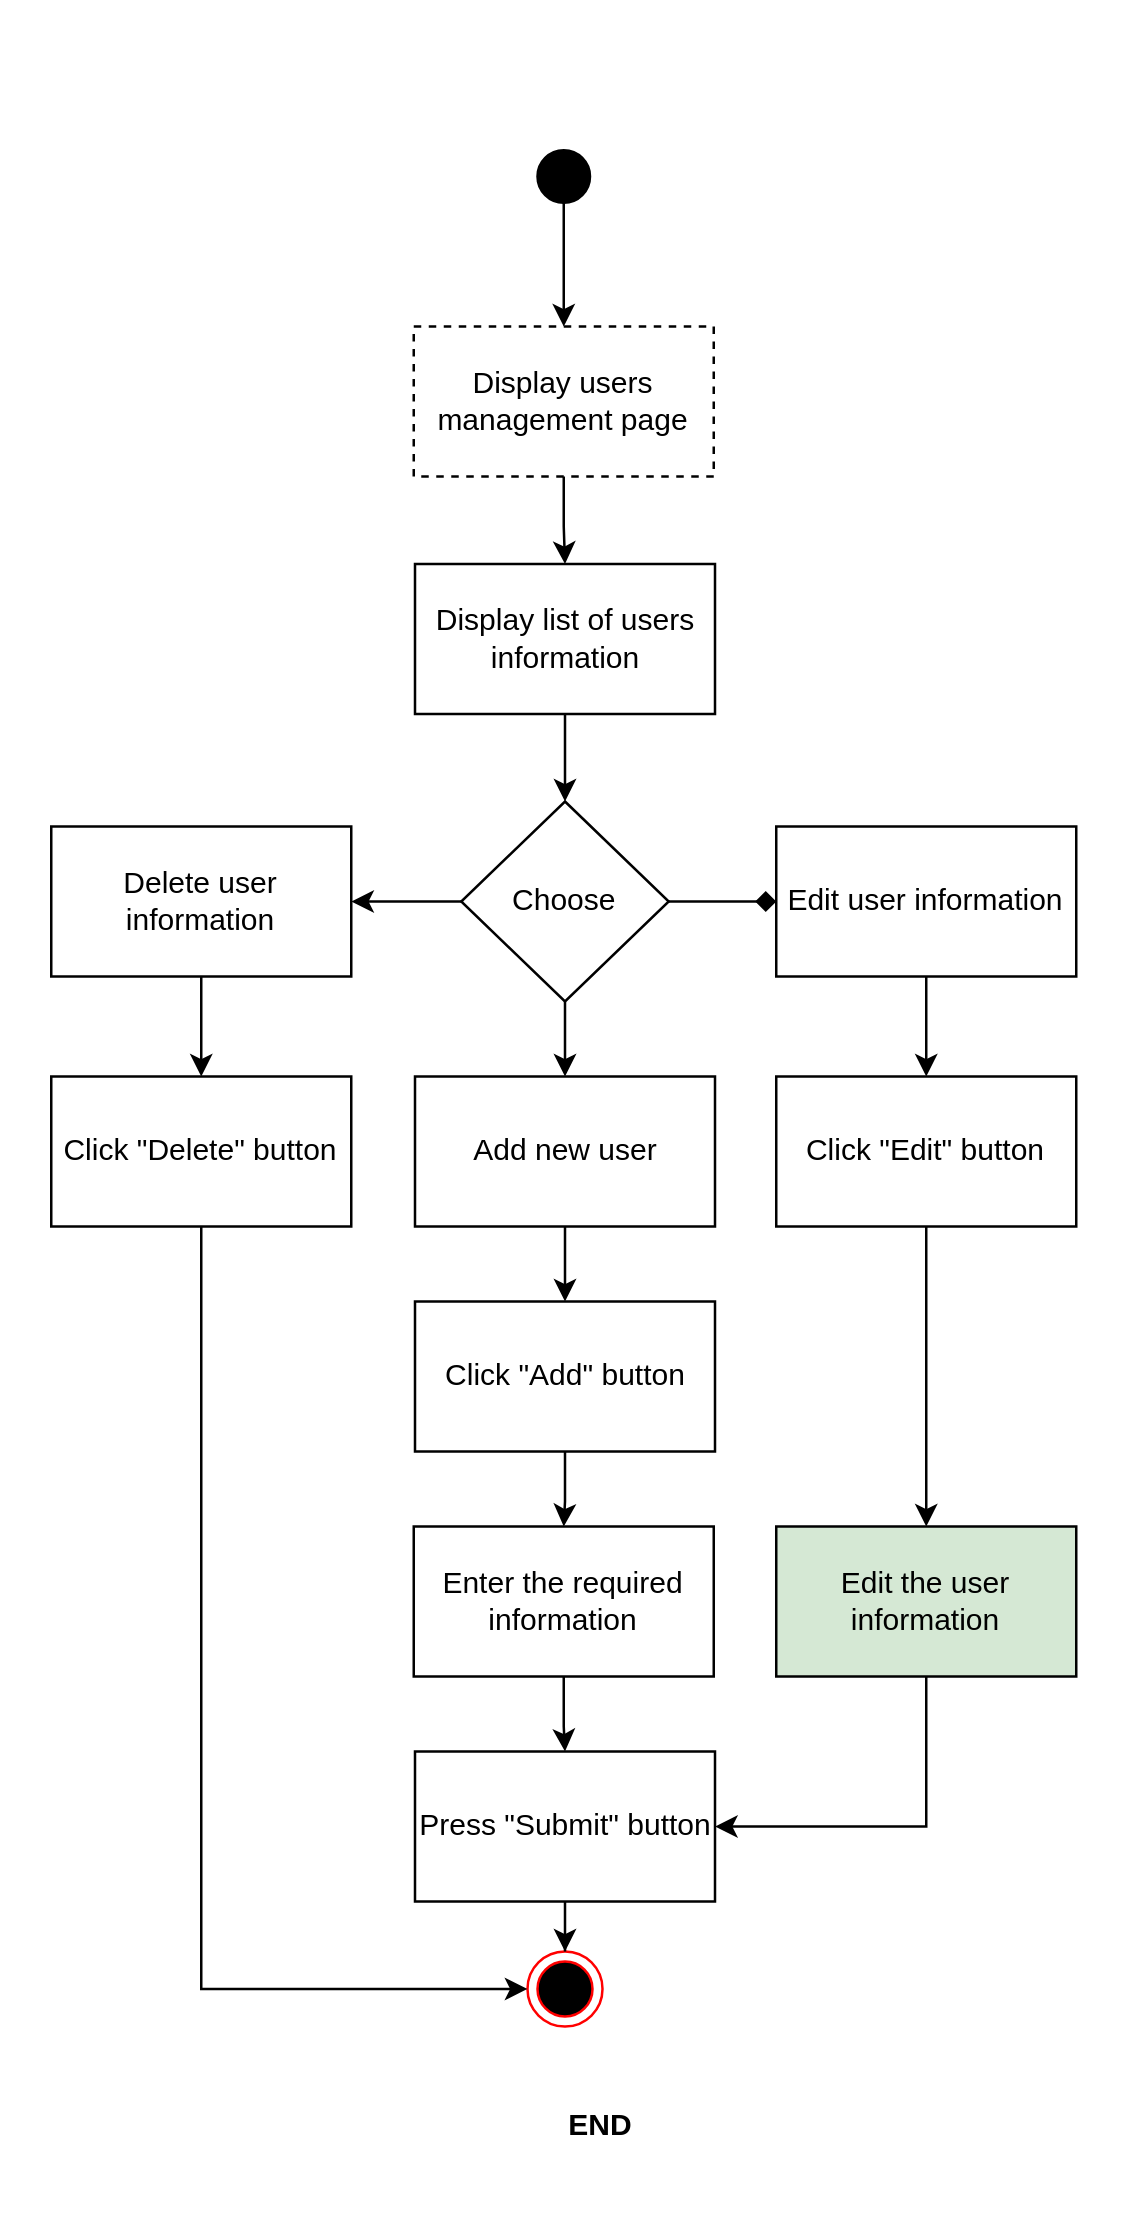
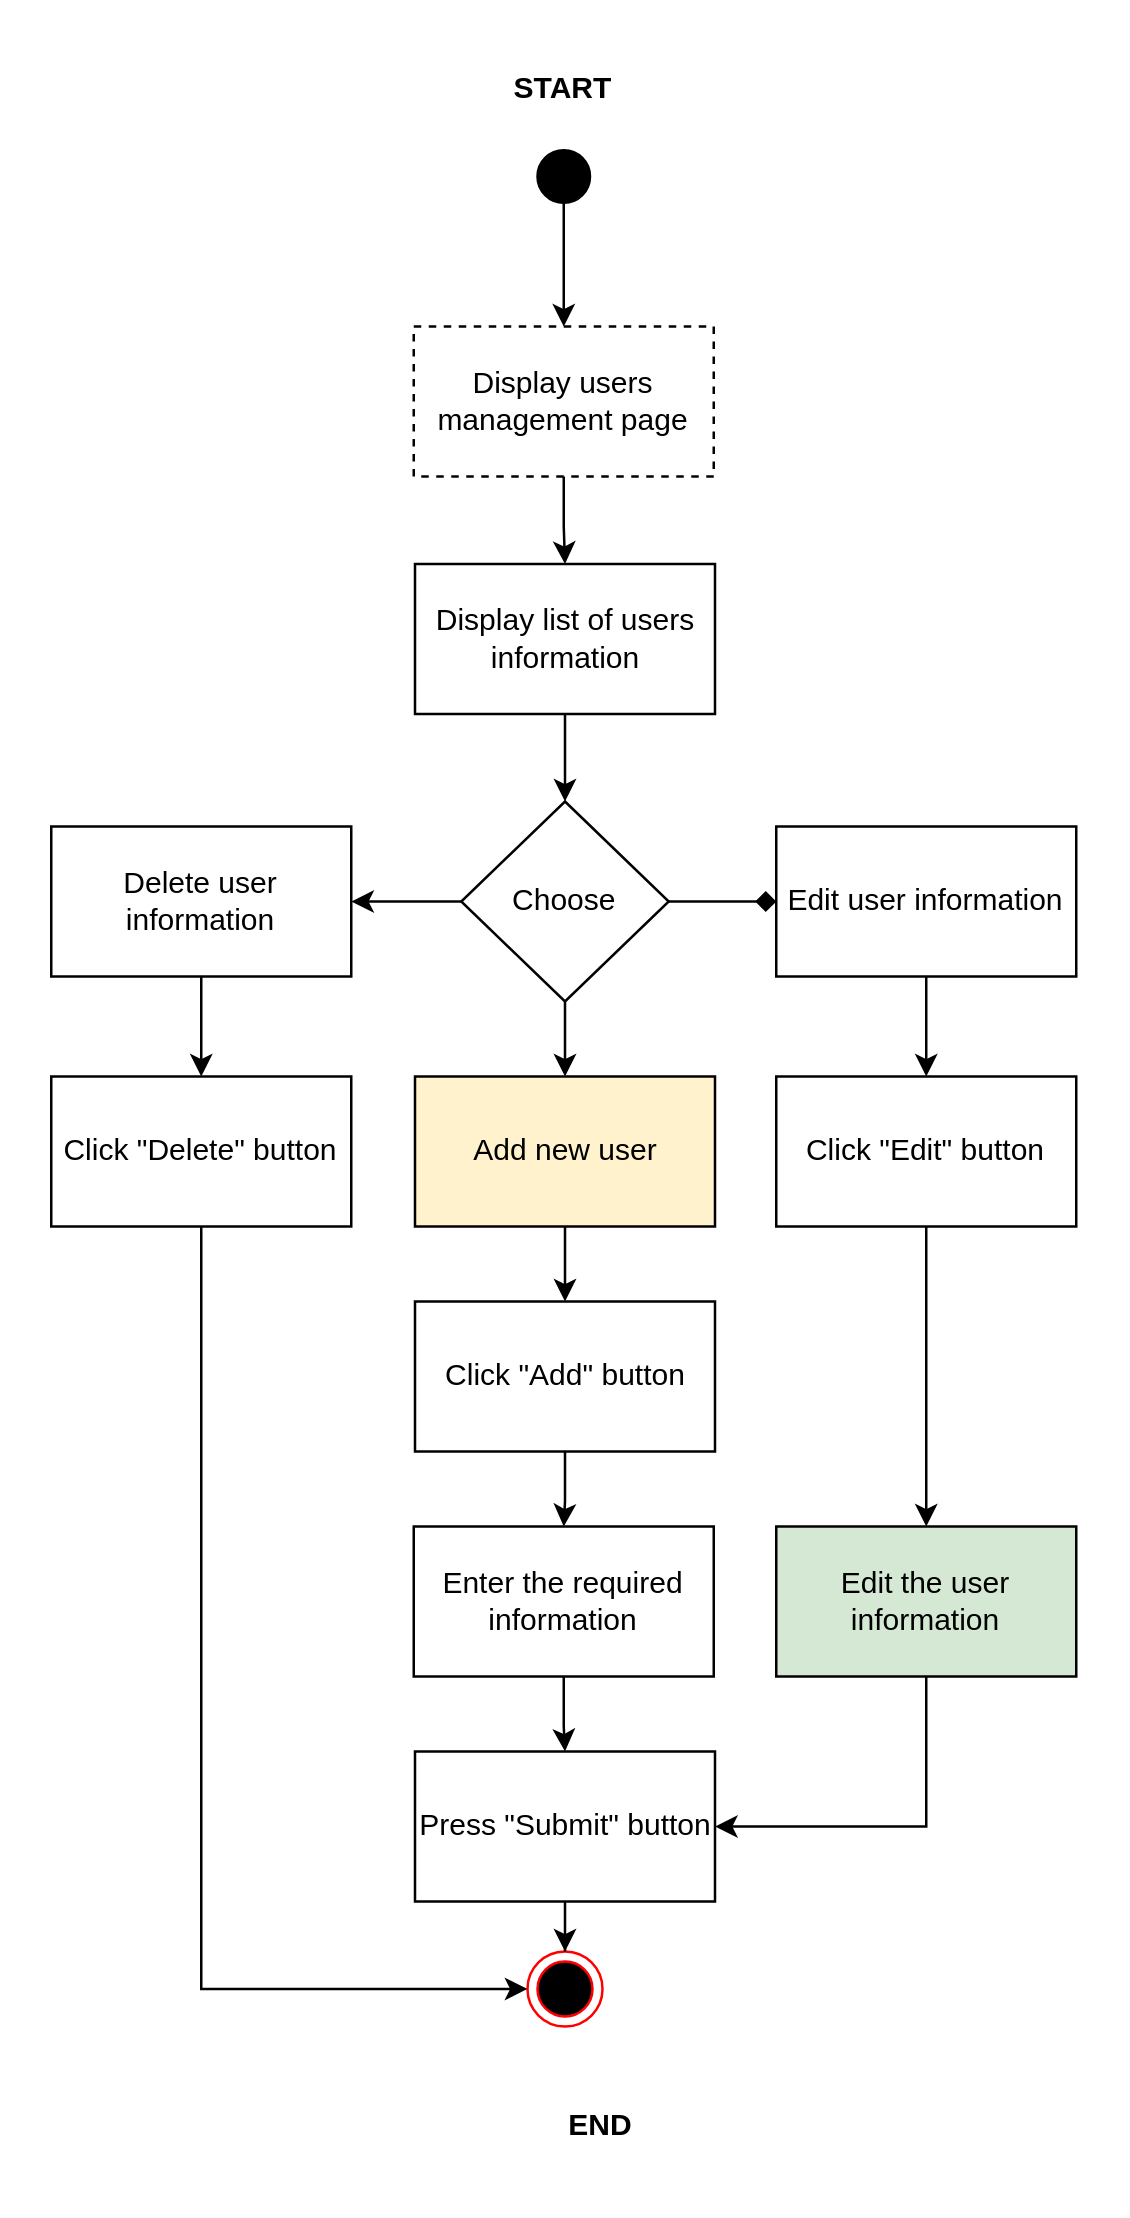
+ <mxCell id="31" value="&lt;b&gt;START&lt;/b&gt;" style="text;html=1;strokeColor=none;fillColor=none;align=center;verticalAlign=middle;whiteSpace=wrap;rounded=0;" vertex="1" parent="1"><mxGeometry x="195" y="20" width="60" height="30" as="geometry" /></mxCell>
- <mxCell id="18" value="Add new user" style="rounded=0;whiteSpace=wrap;html=1;fillColor=#FFFFFF;" vertex="1" parent="1"><mxGeometry x="165.5" y="430" width="120" height="60" as="geometry" /></mxCell>
+ <mxCell id="18" value="Add new user" style="rounded=0;whiteSpace=wrap;html=1;fillColor=#fff2cc;" vertex="1" parent="1"><mxGeometry x="165.5" y="430" width="120" height="60" as="geometry" /></mxCell>
